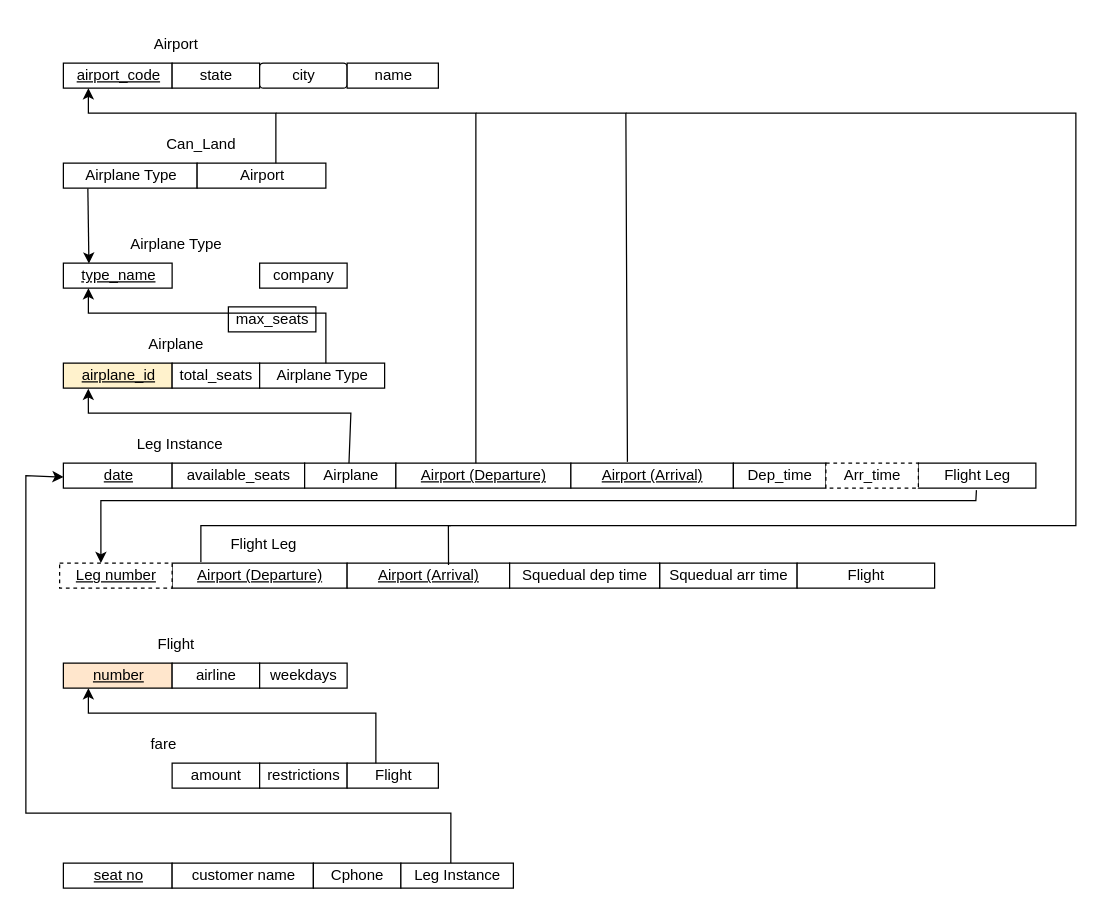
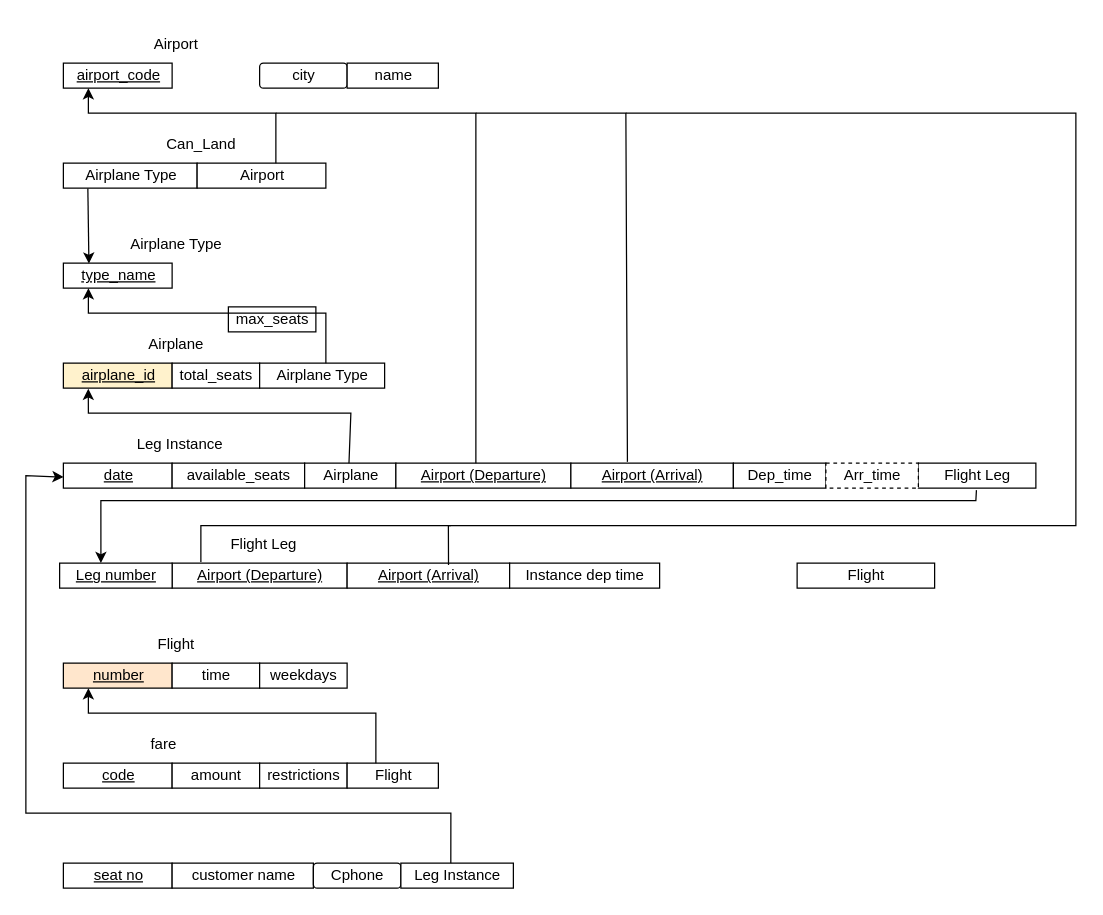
- <mxCell id="3" value="state" style="strokeWidth=1;fontStyle=0;html=1;" parent="1" vertex="1"><mxGeometry x="137" y="50" width="70" height="20" as="geometry" /></mxCell>
- <mxCell id="12" value="company" style="strokeWidth=1;fontStyle=0;html=1;" parent="1" vertex="1"><mxGeometry x="207" y="210" width="70" height="20" as="geometry" /></mxCell>
- <mxCell id="23" value="&lt;u&gt;Leg number&lt;/u&gt;" style="strokeWidth=1;fontStyle=0;html=1;dashed=1;" parent="1" vertex="1"><mxGeometry x="47" y="450" width="90" height="20" as="geometry" /></mxCell>
+ <mxCell id="23" value="&lt;u&gt;Leg number&lt;/u&gt;" style="strokeWidth=1;fontStyle=0;html=1;" parent="1" vertex="1"><mxGeometry x="47" y="450" width="90" height="20" as="geometry" /></mxCell>
- <mxCell id="22" value="Squedual dep time" style="strokeWidth=1;fontStyle=0;html=1;" parent="1" vertex="1"><mxGeometry x="407" y="450" width="120" height="20" as="geometry" /></mxCell>
+ <mxCell id="22" value="Instance dep time" style="strokeWidth=1;fontStyle=0;html=1;" parent="1" vertex="1"><mxGeometry x="407" y="450" width="120" height="20" as="geometry" /></mxCell>
- <mxCell id="19" value="Squedual arr time" style="strokeWidth=1;fontStyle=0;html=1;" parent="1" vertex="1"><mxGeometry x="527" y="450" width="110" height="20" as="geometry" /></mxCell>
- <mxCell id="26" value="airline" style="strokeWidth=1;fontStyle=0;html=1;" parent="1" vertex="1"><mxGeometry x="137" y="530" width="70" height="20" as="geometry" /></mxCell>
+ <mxCell id="26" value="time" style="strokeWidth=1;fontStyle=0;html=1;" parent="1" vertex="1"><mxGeometry x="137" y="530" width="70" height="20" as="geometry" /></mxCell>
+ <mxCell id="29" value="&lt;u&gt;code&lt;/u&gt;" style="strokeWidth=1;fontStyle=0;html=1;" parent="1" vertex="1"><mxGeometry x="50" y="610" width="87" height="20" as="geometry" /></mxCell>
- <mxCell id="45" value="Cphone" style="strokeWidth=1;fontStyle=0;html=1;" parent="1" vertex="1"><mxGeometry x="250" y="690" width="70" height="20" as="geometry" /></mxCell>
+ <mxCell id="45" value="Cphone" style="strokeWidth=1;fontStyle=0;html=1;rounded=1;" parent="1" vertex="1"><mxGeometry x="250" y="690" width="70" height="20" as="geometry" /></mxCell>
